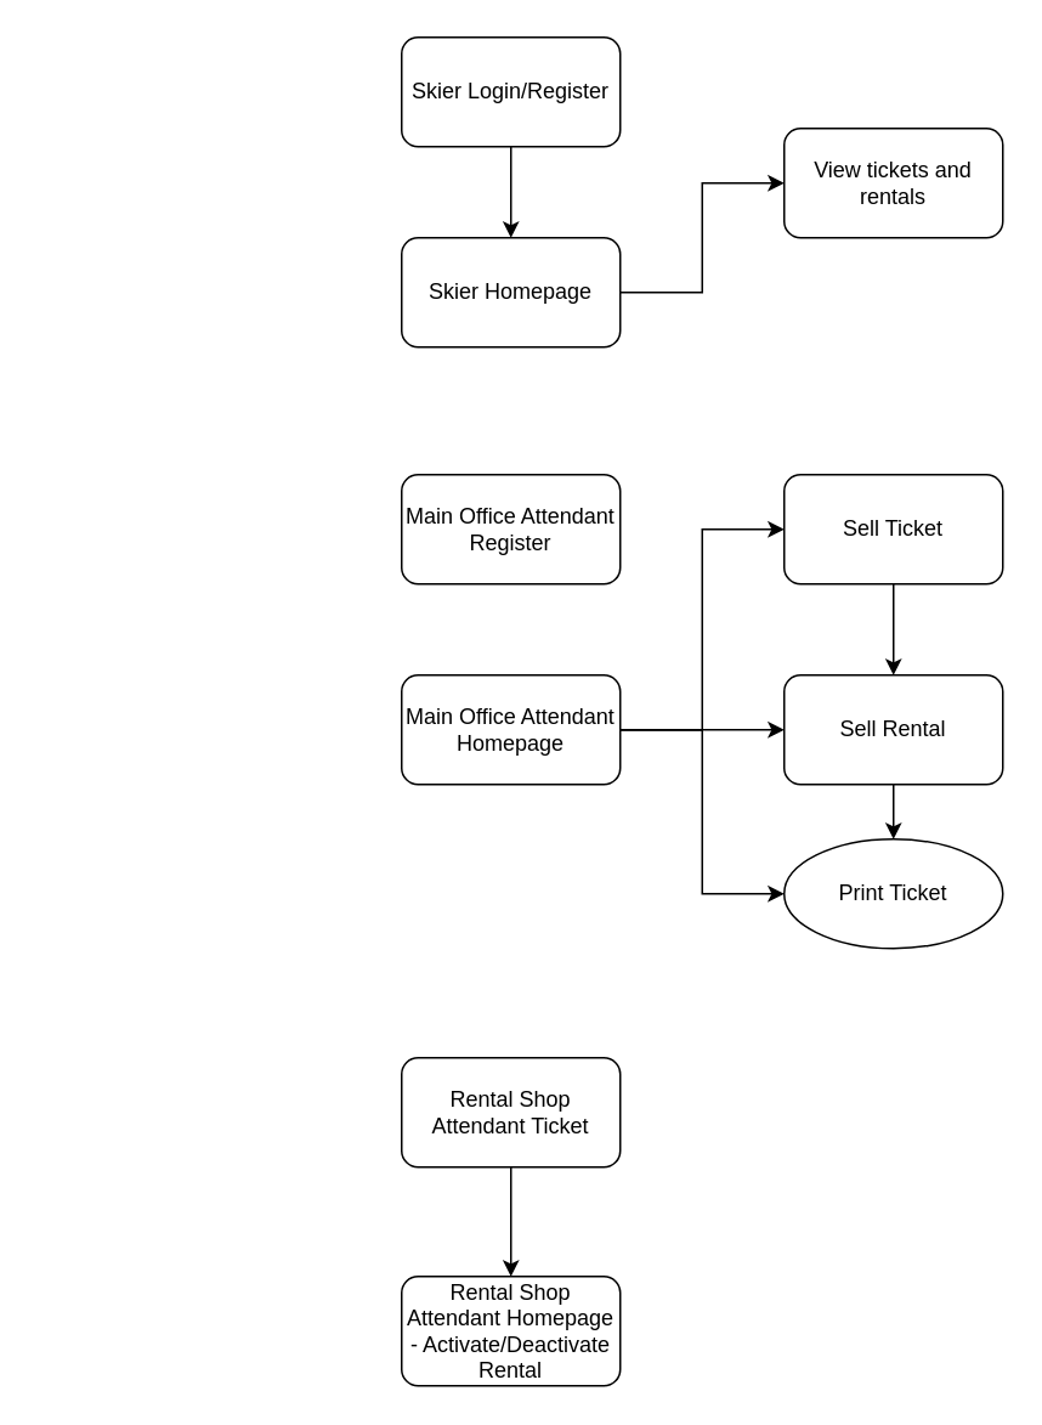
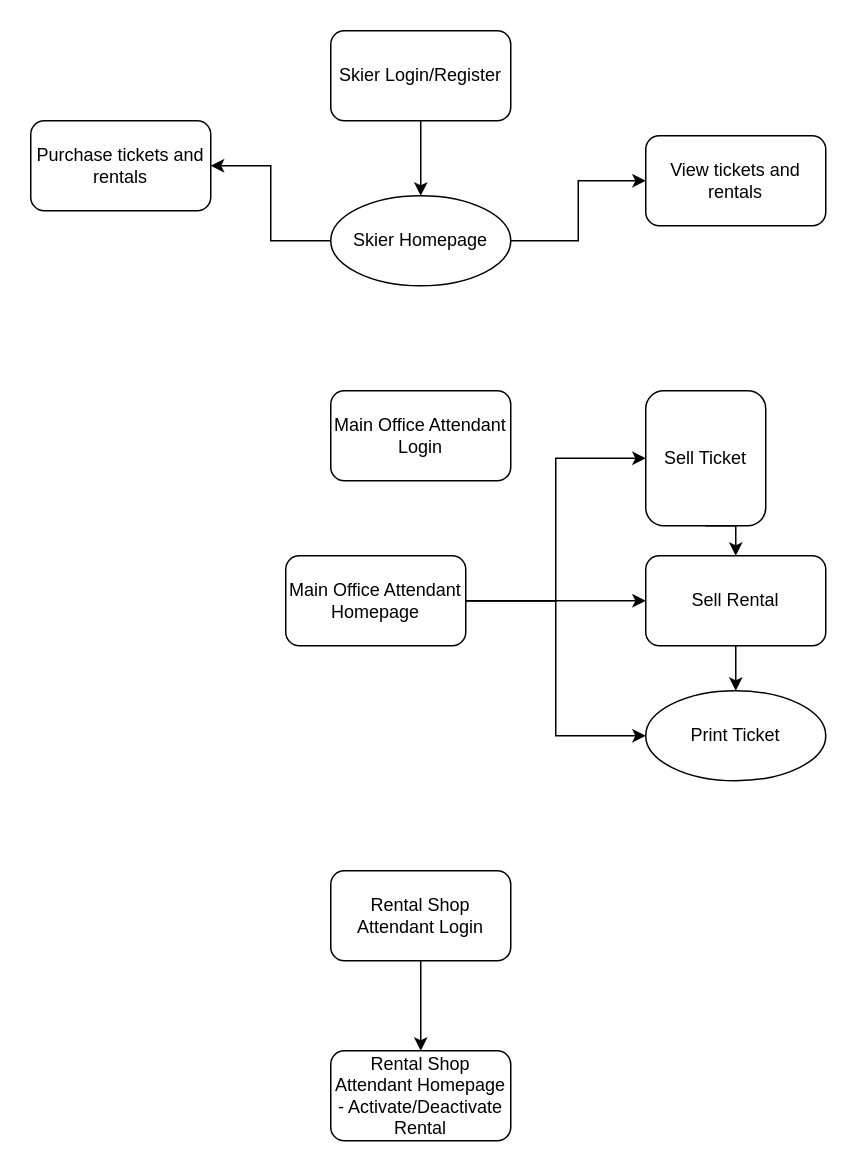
- <mxCell id="4" value="View tickets and rentals" style="rounded=1;whiteSpace=wrap;html=1;" vertex="1" parent="1"><mxGeometry x="430" y="70" width="120" height="60" as="geometry" /></mxCell>
+ <mxCell id="4" value="View tickets and rentals" style="rounded=1;whiteSpace=wrap;html=1;" vertex="1" parent="1"><mxGeometry x="430" y="90" width="120" height="60" as="geometry" /></mxCell>
+ <mxCell id="5" value="Purchase tickets and rentals" style="rounded=1;whiteSpace=wrap;html=1;" vertex="1" parent="1"><mxGeometry x="20" y="80" width="120" height="60" as="geometry" /></mxCell>
+ <mxCell id="7" style="edgeStyle=orthogonalEdgeStyle;rounded=0;orthogonalLoop=1;jettySize=auto;html=1;exitX=0;exitY=0.5;exitDx=0;exitDy=0;entryX=1;entryY=0.5;entryDx=0;entryDy=0;" edge="1" parent="1" source="8" target="5"><mxGeometry relative="1" as="geometry" /></mxCell>
- <mxCell id="8" value="Skier Homepage" style="rounded=1;whiteSpace=wrap;html=1;" vertex="1" parent="1"><mxGeometry x="220" y="130" width="120" height="60" as="geometry" /></mxCell>
+ <mxCell id="8" value="Skier Homepage" style="ellipse;whiteSpace=wrap;html=1;" vertex="1" parent="1"><mxGeometry x="220" y="130" width="120" height="60" as="geometry" /></mxCell>
- <mxCell id="9" value="Main Office Attendant Register" style="rounded=1;whiteSpace=wrap;html=1;" vertex="1" parent="1"><mxGeometry x="220" y="260" width="120" height="60" as="geometry" /></mxCell>
+ <mxCell id="9" value="Main Office Attendant Login" style="rounded=1;whiteSpace=wrap;html=1;" vertex="1" parent="1"><mxGeometry x="220" y="260" width="120" height="60" as="geometry" /></mxCell>
- <mxCell id="16" value="Sell Ticket" style="rounded=1;whiteSpace=wrap;html=1;" vertex="1" parent="1"><mxGeometry x="430" y="260" width="120" height="60" as="geometry" /></mxCell>
+ <mxCell id="16" value="Sell Ticket" style="rounded=1;whiteSpace=wrap;html=1;" vertex="1" parent="1"><mxGeometry x="430" y="260" width="80" height="90" as="geometry" /></mxCell>
- <mxCell id="13" value="Main Office Attendant Homepage" style="rounded=1;whiteSpace=wrap;html=1;" vertex="1" parent="1"><mxGeometry x="220" y="370" width="120" height="60" as="geometry" /></mxCell>
+ <mxCell id="13" value="Main Office Attendant Homepage" style="rounded=1;whiteSpace=wrap;html=1;" vertex="1" parent="1"><mxGeometry x="190" y="370" width="120" height="60" as="geometry" /></mxCell>
- <mxCell id="20" value="Rental Shop Attendant Ticket" style="rounded=1;whiteSpace=wrap;html=1;" vertex="1" parent="1"><mxGeometry x="220" y="580" width="120" height="60" as="geometry" /></mxCell>
+ <mxCell id="20" value="Rental Shop Attendant Login" style="rounded=1;whiteSpace=wrap;html=1;" vertex="1" parent="1"><mxGeometry x="220" y="580" width="120" height="60" as="geometry" /></mxCell>
